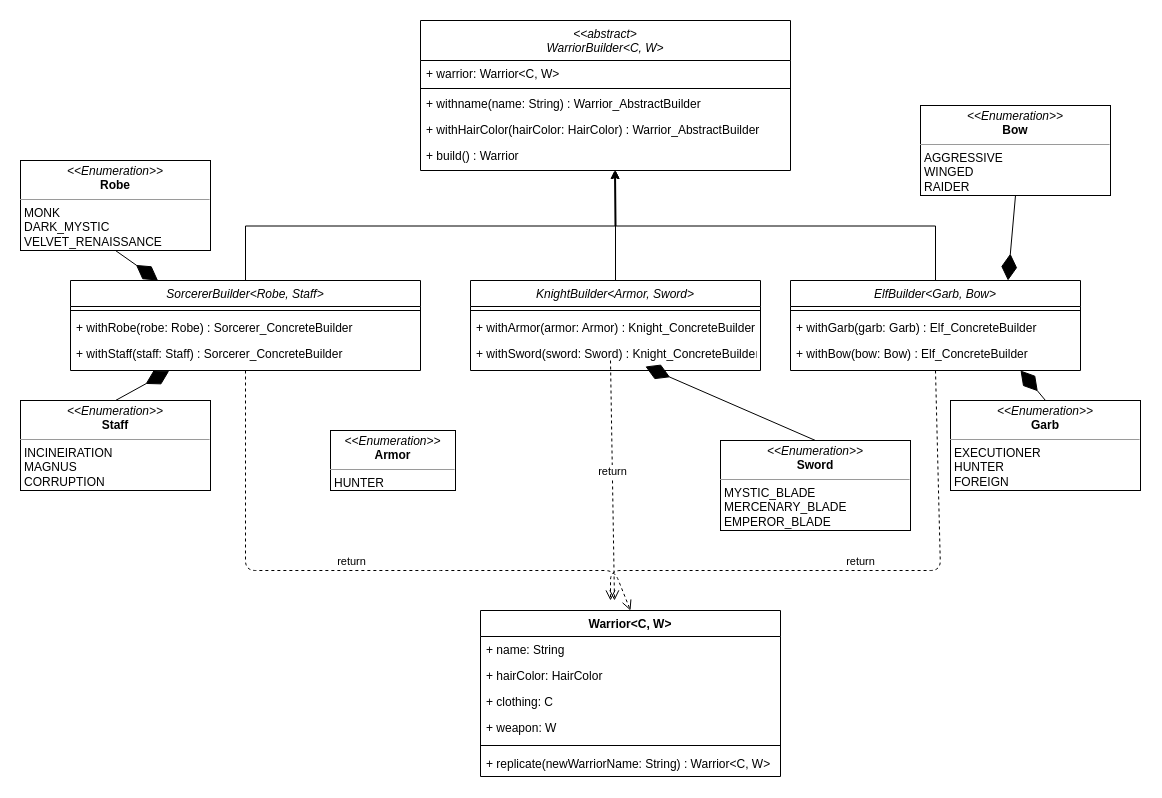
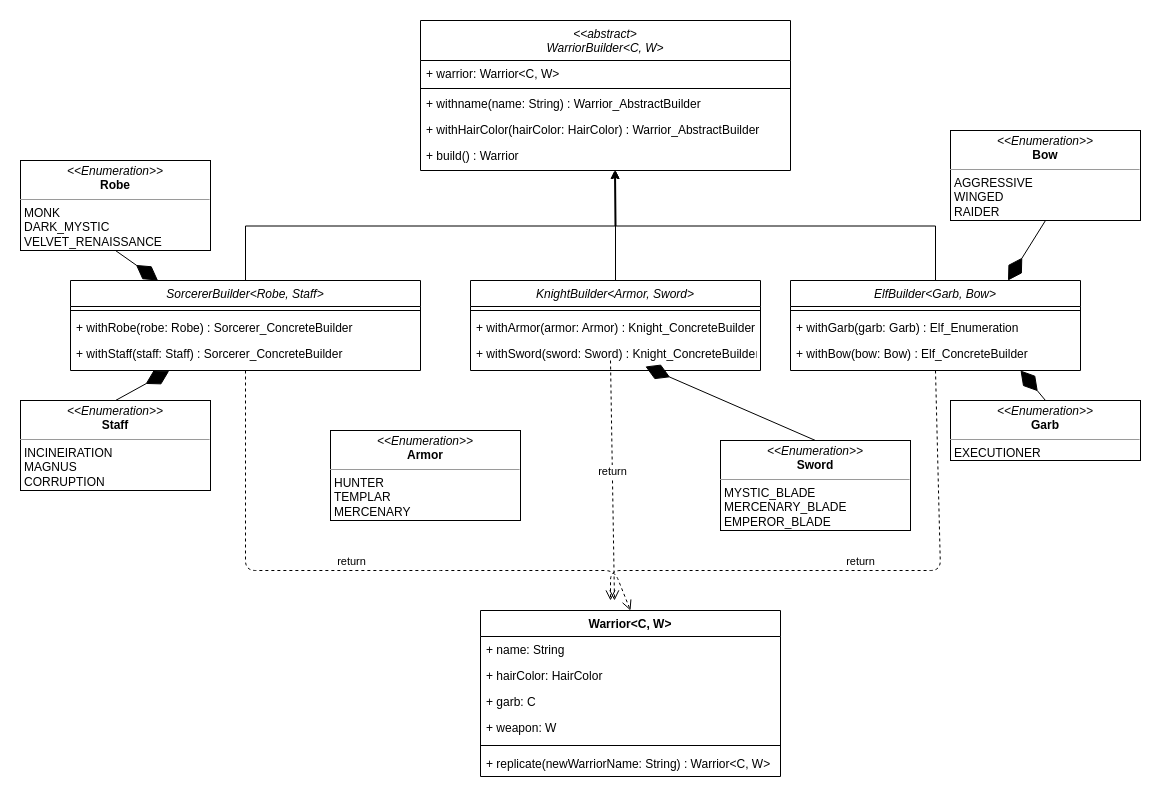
- <mxCell id="33" value="&lt;p style=&quot;margin: 0px ; margin-top: 4px ; text-align: center&quot;&gt;&lt;i&gt;&amp;lt;&amp;lt;Enumeration&amp;gt;&amp;gt;&lt;/i&gt;&lt;br&gt;&lt;b&gt;Bow&lt;/b&gt;&lt;/p&gt;&lt;hr size=&quot;1&quot;&gt;&lt;p style=&quot;margin: 0px ; margin-left: 4px&quot;&gt;AGGRESSIVE&lt;br&gt;WINGED&lt;/p&gt;&lt;p style=&quot;margin: 0px ; margin-left: 4px&quot;&gt;RAIDER&lt;br&gt;&lt;br&gt;&lt;/p&gt;&lt;p style=&quot;margin: 0px ; margin-left: 4px&quot;&gt;&lt;br&gt;&lt;/p&gt;" style="verticalAlign=top;align=left;overflow=fill;fontSize=12;fontFamily=Helvetica;html=1;" parent="1" vertex="1"><mxGeometry x="920" y="105" width="190" height="90" as="geometry" /></mxCell>
+ <mxCell id="33" value="&lt;p style=&quot;margin: 0px ; margin-top: 4px ; text-align: center&quot;&gt;&lt;i&gt;&amp;lt;&amp;lt;Enumeration&amp;gt;&amp;gt;&lt;/i&gt;&lt;br&gt;&lt;b&gt;Bow&lt;/b&gt;&lt;/p&gt;&lt;hr size=&quot;1&quot;&gt;&lt;p style=&quot;margin: 0px ; margin-left: 4px&quot;&gt;AGGRESSIVE&lt;br&gt;WINGED&lt;/p&gt;&lt;p style=&quot;margin: 0px ; margin-left: 4px&quot;&gt;RAIDER&lt;br&gt;&lt;br&gt;&lt;/p&gt;&lt;p style=&quot;margin: 0px ; margin-left: 4px&quot;&gt;&lt;br&gt;&lt;/p&gt;" style="verticalAlign=top;align=left;overflow=fill;fontSize=12;fontFamily=Helvetica;html=1;" parent="1" vertex="1"><mxGeometry x="950" y="130" width="190" height="90" as="geometry" /></mxCell>
- <mxCell id="19" value="+ withGarb(garb: Garb) : Elf_ConcreteBuilder" style="text;align=left;verticalAlign=top;spacingLeft=4;spacingRight=4;overflow=hidden;rotatable=0;points=[[0,0.5],[1,0.5]];portConstraint=eastwest;" parent="17" vertex="1"><mxGeometry y="34" width="290" height="26" as="geometry" /></mxCell>
+ <mxCell id="19" value="+ withGarb(garb: Garb) : Elf_Enumeration" style="text;align=left;verticalAlign=top;spacingLeft=4;spacingRight=4;overflow=hidden;rotatable=0;points=[[0,0.5],[1,0.5]];portConstraint=eastwest;" parent="17" vertex="1"><mxGeometry y="34" width="290" height="26" as="geometry" /></mxCell>
- <mxCell id="32" value="&lt;p style=&quot;margin: 0px ; margin-top: 4px ; text-align: center&quot;&gt;&lt;i&gt;&amp;lt;&amp;lt;Enumeration&amp;gt;&amp;gt;&lt;/i&gt;&lt;br&gt;&lt;b&gt;Garb&lt;/b&gt;&lt;/p&gt;&lt;hr size=&quot;1&quot;&gt;&lt;p style=&quot;margin: 0px ; margin-left: 4px&quot;&gt;EXECUTIONER&lt;br&gt;HUNTER&lt;/p&gt;&lt;p style=&quot;margin: 0px ; margin-left: 4px&quot;&gt;FOREIGN&lt;br&gt;&lt;br&gt;&lt;/p&gt;&lt;p style=&quot;margin: 0px ; margin-left: 4px&quot;&gt;&lt;br&gt;&lt;/p&gt;" style="verticalAlign=top;align=left;overflow=fill;fontSize=12;fontFamily=Helvetica;html=1;" parent="1" vertex="1"><mxGeometry x="950" y="400" width="190" height="90" as="geometry" /></mxCell>
+ <mxCell id="32" value="&lt;p style=&quot;margin: 0px ; margin-top: 4px ; text-align: center&quot;&gt;&lt;i&gt;&amp;lt;&amp;lt;Enumeration&amp;gt;&amp;gt;&lt;/i&gt;&lt;br&gt;&lt;b&gt;Garb&lt;/b&gt;&lt;/p&gt;&lt;hr size=&quot;1&quot;&gt;&lt;p style=&quot;margin: 0px ; margin-left: 4px&quot;&gt;EXECUTIONER&lt;br&gt;HUNTER&lt;/p&gt;&lt;p style=&quot;margin: 0px ; margin-left: 4px&quot;&gt;FOREIGN&lt;br&gt;&lt;br&gt;&lt;/p&gt;&lt;p style=&quot;margin: 0px ; margin-left: 4px&quot;&gt;&lt;br&gt;&lt;/p&gt;" style="verticalAlign=top;align=left;overflow=fill;fontSize=12;fontFamily=Helvetica;html=1;" parent="1" vertex="1"><mxGeometry x="950" y="400" width="190" height="60" as="geometry" /></mxCell>
- <mxCell id="30" value="&lt;p style=&quot;margin: 0px ; margin-top: 4px ; text-align: center&quot;&gt;&lt;i&gt;&amp;lt;&amp;lt;Enumeration&amp;gt;&amp;gt;&lt;/i&gt;&lt;br&gt;&lt;b&gt;Armor&lt;/b&gt;&lt;/p&gt;&lt;hr size=&quot;1&quot;&gt;&lt;p style=&quot;margin: 0px ; margin-left: 4px&quot;&gt;HUNTER&lt;br&gt;TEMPLAR&lt;/p&gt;&lt;p style=&quot;margin: 0px ; margin-left: 4px&quot;&gt;MERCENARY&lt;br&gt;&lt;br&gt;&lt;/p&gt;&lt;p style=&quot;margin: 0px ; margin-left: 4px&quot;&gt;&lt;br&gt;&lt;/p&gt;" style="verticalAlign=top;align=left;overflow=fill;fontSize=12;fontFamily=Helvetica;html=1;" parent="1" vertex="1"><mxGeometry x="330" y="430" width="125" height="60" as="geometry" /></mxCell>
+ <mxCell id="30" value="&lt;p style=&quot;margin: 0px ; margin-top: 4px ; text-align: center&quot;&gt;&lt;i&gt;&amp;lt;&amp;lt;Enumeration&amp;gt;&amp;gt;&lt;/i&gt;&lt;br&gt;&lt;b&gt;Armor&lt;/b&gt;&lt;/p&gt;&lt;hr size=&quot;1&quot;&gt;&lt;p style=&quot;margin: 0px ; margin-left: 4px&quot;&gt;HUNTER&lt;br&gt;TEMPLAR&lt;/p&gt;&lt;p style=&quot;margin: 0px ; margin-left: 4px&quot;&gt;MERCENARY&lt;br&gt;&lt;br&gt;&lt;/p&gt;&lt;p style=&quot;margin: 0px ; margin-left: 4px&quot;&gt;&lt;br&gt;&lt;/p&gt;" style="verticalAlign=top;align=left;overflow=fill;fontSize=12;fontFamily=Helvetica;html=1;" parent="1" vertex="1"><mxGeometry x="330" y="430" width="190" height="90" as="geometry" /></mxCell>
- <mxCell id="24" value="+ clothing: C" style="text;strokeColor=none;fillColor=none;align=left;verticalAlign=top;spacingLeft=4;spacingRight=4;overflow=hidden;rotatable=0;points=[[0,0.5],[1,0.5]];portConstraint=eastwest;" parent="21" vertex="1"><mxGeometry y="78" width="300" height="26" as="geometry" /></mxCell>
+ <mxCell id="24" value="+ garb: C" style="text;strokeColor=none;fillColor=none;align=left;verticalAlign=top;spacingLeft=4;spacingRight=4;overflow=hidden;rotatable=0;points=[[0,0.5],[1,0.5]];portConstraint=eastwest;" parent="21" vertex="1"><mxGeometry y="78" width="300" height="26" as="geometry" /></mxCell>
